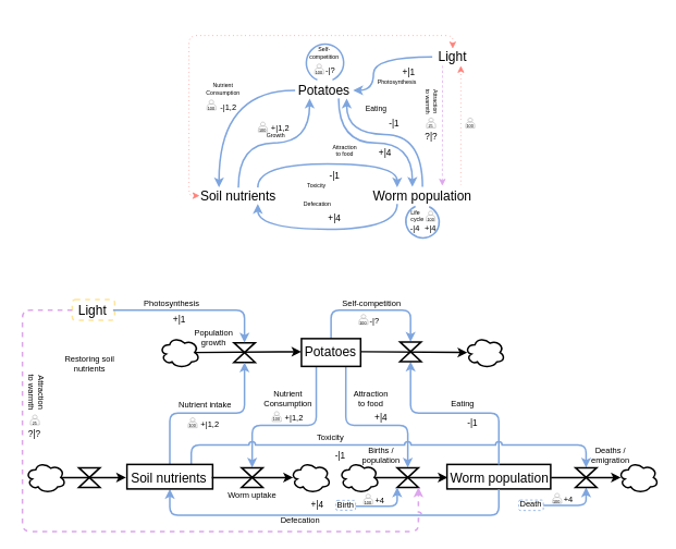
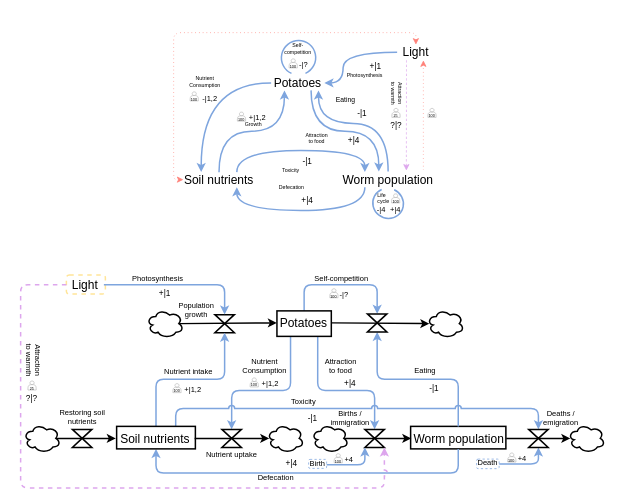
- <mxCell id="122" value="&lt;h6 style=&quot;font-size: 10px&quot;&gt;&lt;font style=&quot;font-size: 10px ; font-weight: normal&quot;&gt;Restoring soil nutrients&lt;/font&gt;&lt;/h6&gt;" style="text;html=1;strokeColor=none;fillColor=none;align=center;verticalAlign=middle;whiteSpace=wrap;rounded=0;fontSize=10;" vertex="1" parent="1"><mxGeometry x="72.5" y="435" width="73" height="20" as="geometry" /></mxCell>
+ <mxCell id="122" value="&lt;h6 style=&quot;font-size: 10px&quot;&gt;&lt;font style=&quot;font-size: 10px ; font-weight: normal&quot;&gt;Restoring soil nutrients&lt;/font&gt;&lt;/h6&gt;" style="text;html=1;strokeColor=none;fillColor=none;align=center;verticalAlign=middle;whiteSpace=wrap;rounded=0;fontSize=10;" vertex="1" parent="1"><mxGeometry x="72.5" y="545" width="73" height="20" as="geometry" /></mxCell>
- <mxCell id="124" value="&lt;h6 style=&quot;font-size: 10px&quot;&gt;&lt;font style=&quot;font-size: 10px ; font-weight: normal&quot;&gt;Births / population&lt;/font&gt;&lt;/h6&gt;" style="text;html=1;strokeColor=none;fillColor=none;align=center;verticalAlign=middle;whiteSpace=wrap;rounded=0;fontSize=10;" vertex="1" parent="1"><mxGeometry x="429.5" y="547" width="73" height="20" as="geometry" /></mxCell>
+ <mxCell id="124" value="&lt;h6 style=&quot;font-size: 10px&quot;&gt;&lt;font style=&quot;font-size: 10px ; font-weight: normal&quot;&gt;Births / immigration&lt;/font&gt;&lt;/h6&gt;" style="text;html=1;strokeColor=none;fillColor=none;align=center;verticalAlign=middle;whiteSpace=wrap;rounded=0;fontSize=10;" vertex="1" parent="1"><mxGeometry x="429.5" y="547" width="73" height="20" as="geometry" /></mxCell>
- <mxCell id="123" value="&lt;h6 style=&quot;font-size: 10px&quot;&gt;&lt;font style=&quot;font-size: 10px ; font-weight: normal&quot;&gt;Worm uptake&lt;/font&gt;&lt;/h6&gt;" style="text;html=1;strokeColor=none;fillColor=none;align=center;verticalAlign=middle;whiteSpace=wrap;rounded=0;fontSize=10;" vertex="1" parent="1"><mxGeometry x="271.88" y="594.87" width="73" height="20" as="geometry" /></mxCell>
+ <mxCell id="123" value="&lt;h6 style=&quot;font-size: 10px&quot;&gt;&lt;font style=&quot;font-size: 10px ; font-weight: normal&quot;&gt;Nutrient uptake&lt;/font&gt;&lt;/h6&gt;" style="text;html=1;strokeColor=none;fillColor=none;align=center;verticalAlign=middle;whiteSpace=wrap;rounded=0;fontSize=10;" vertex="1" parent="1"><mxGeometry x="271.88" y="594.87" width="73" height="20" as="geometry" /></mxCell>
